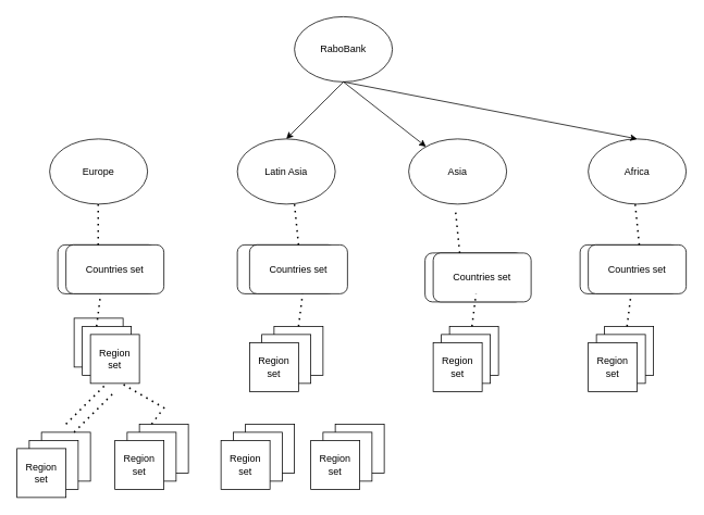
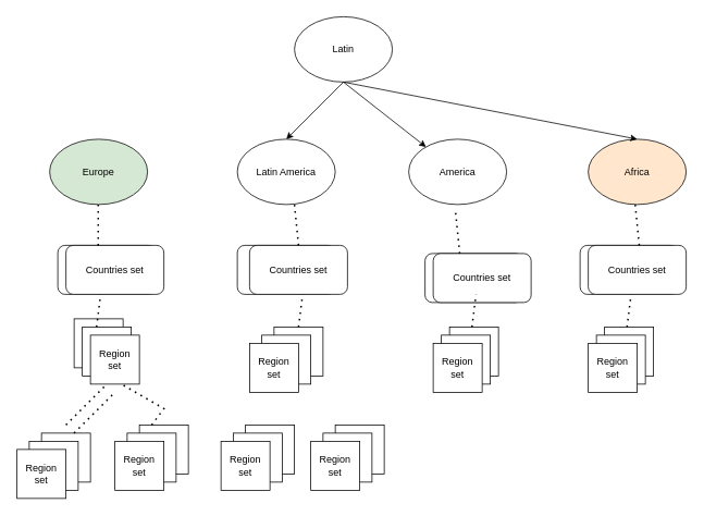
- <mxCell id="2" value="RaboBank" style="ellipse;whiteSpace=wrap;html=1;" vertex="1" parent="1"><mxGeometry x="360" y="20" width="120" height="80" as="geometry" /></mxCell>
+ <mxCell id="2" value="Latin" style="ellipse;whiteSpace=wrap;html=1;" vertex="1" parent="1"><mxGeometry x="360" y="20" width="120" height="80" as="geometry" /></mxCell>
- <mxCell id="3" value="Europe" style="ellipse;whiteSpace=wrap;html=1;" vertex="1" parent="1"><mxGeometry x="60" y="170" width="120" height="80" as="geometry" /></mxCell>
+ <mxCell id="3" value="Europe" style="ellipse;whiteSpace=wrap;html=1;fillColor=#d5e8d4;" vertex="1" parent="1"><mxGeometry x="60" y="170" width="120" height="80" as="geometry" /></mxCell>
- <mxCell id="6" value="Latin Asia" style="ellipse;whiteSpace=wrap;html=1;" vertex="1" parent="1"><mxGeometry x="290" y="170" width="120" height="80" as="geometry" /></mxCell>
+ <mxCell id="6" value="Latin America" style="ellipse;whiteSpace=wrap;html=1;" vertex="1" parent="1"><mxGeometry x="290" y="170" width="120" height="80" as="geometry" /></mxCell>
- <mxCell id="5" value="Asia" style="ellipse;whiteSpace=wrap;html=1;" vertex="1" parent="1"><mxGeometry x="500" y="170" width="120" height="80" as="geometry" /></mxCell>
+ <mxCell id="5" value="America" style="ellipse;whiteSpace=wrap;html=1;" vertex="1" parent="1"><mxGeometry x="500" y="170" width="120" height="80" as="geometry" /></mxCell>
- <mxCell id="4" value="Africa" style="ellipse;whiteSpace=wrap;html=1;" vertex="1" parent="1"><mxGeometry x="720" y="170" width="120" height="80" as="geometry" /></mxCell>
+ <mxCell id="4" value="Africa" style="ellipse;whiteSpace=wrap;html=1;fillColor=#ffe6cc;" vertex="1" parent="1"><mxGeometry x="720" y="170" width="120" height="80" as="geometry" /></mxCell>
